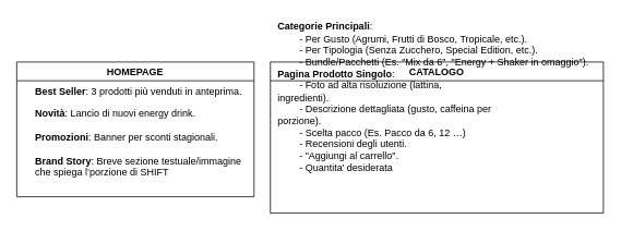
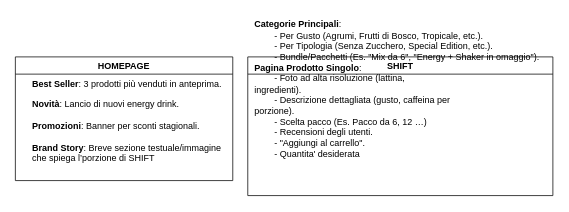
- <mxCell id="4" value="CATALOGO" style="swimlane;whiteSpace=wrap;html=1;" vertex="1" parent="1"><mxGeometry x="330" y="75" width="407" height="185" as="geometry"><mxRectangle x="70" y="90" width="100" height="30" as="alternateBounds" /></mxGeometry></mxCell>
+ <mxCell id="4" value="SHIFT" style="swimlane;whiteSpace=wrap;html=1;" vertex="1" parent="1"><mxGeometry x="330" y="75" width="407" height="185" as="geometry"><mxRectangle x="70" y="90" width="100" height="30" as="alternateBounds" /></mxGeometry></mxCell>
